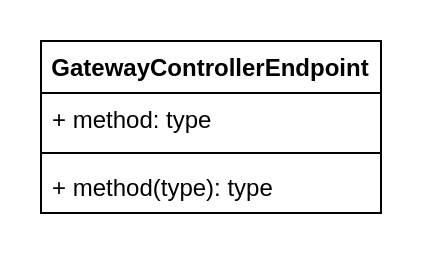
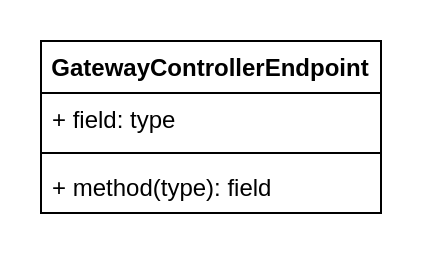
- <mxCell id="3" value="+ method: type" style="text;strokeColor=none;fillColor=none;align=left;verticalAlign=top;spacingLeft=4;spacingRight=4;overflow=hidden;rotatable=0;points=[[0,0.5],[1,0.5]];portConstraint=eastwest;" parent="2" vertex="1"><mxGeometry y="26" width="170" height="26" as="geometry" /></mxCell>
+ <mxCell id="3" value="+ field: type" style="text;strokeColor=none;fillColor=none;align=left;verticalAlign=top;spacingLeft=4;spacingRight=4;overflow=hidden;rotatable=0;points=[[0,0.5],[1,0.5]];portConstraint=eastwest;" parent="2" vertex="1"><mxGeometry y="26" width="170" height="26" as="geometry" /></mxCell>
- <mxCell id="5" value="+ method(type): type" style="text;strokeColor=none;fillColor=none;align=left;verticalAlign=top;spacingLeft=4;spacingRight=4;overflow=hidden;rotatable=0;points=[[0,0.5],[1,0.5]];portConstraint=eastwest;" parent="2" vertex="1"><mxGeometry y="60" width="170" height="26" as="geometry" /></mxCell>
+ <mxCell id="5" value="+ method(type): field" style="text;strokeColor=none;fillColor=none;align=left;verticalAlign=top;spacingLeft=4;spacingRight=4;overflow=hidden;rotatable=0;points=[[0,0.5],[1,0.5]];portConstraint=eastwest;" parent="2" vertex="1"><mxGeometry y="60" width="170" height="26" as="geometry" /></mxCell>
